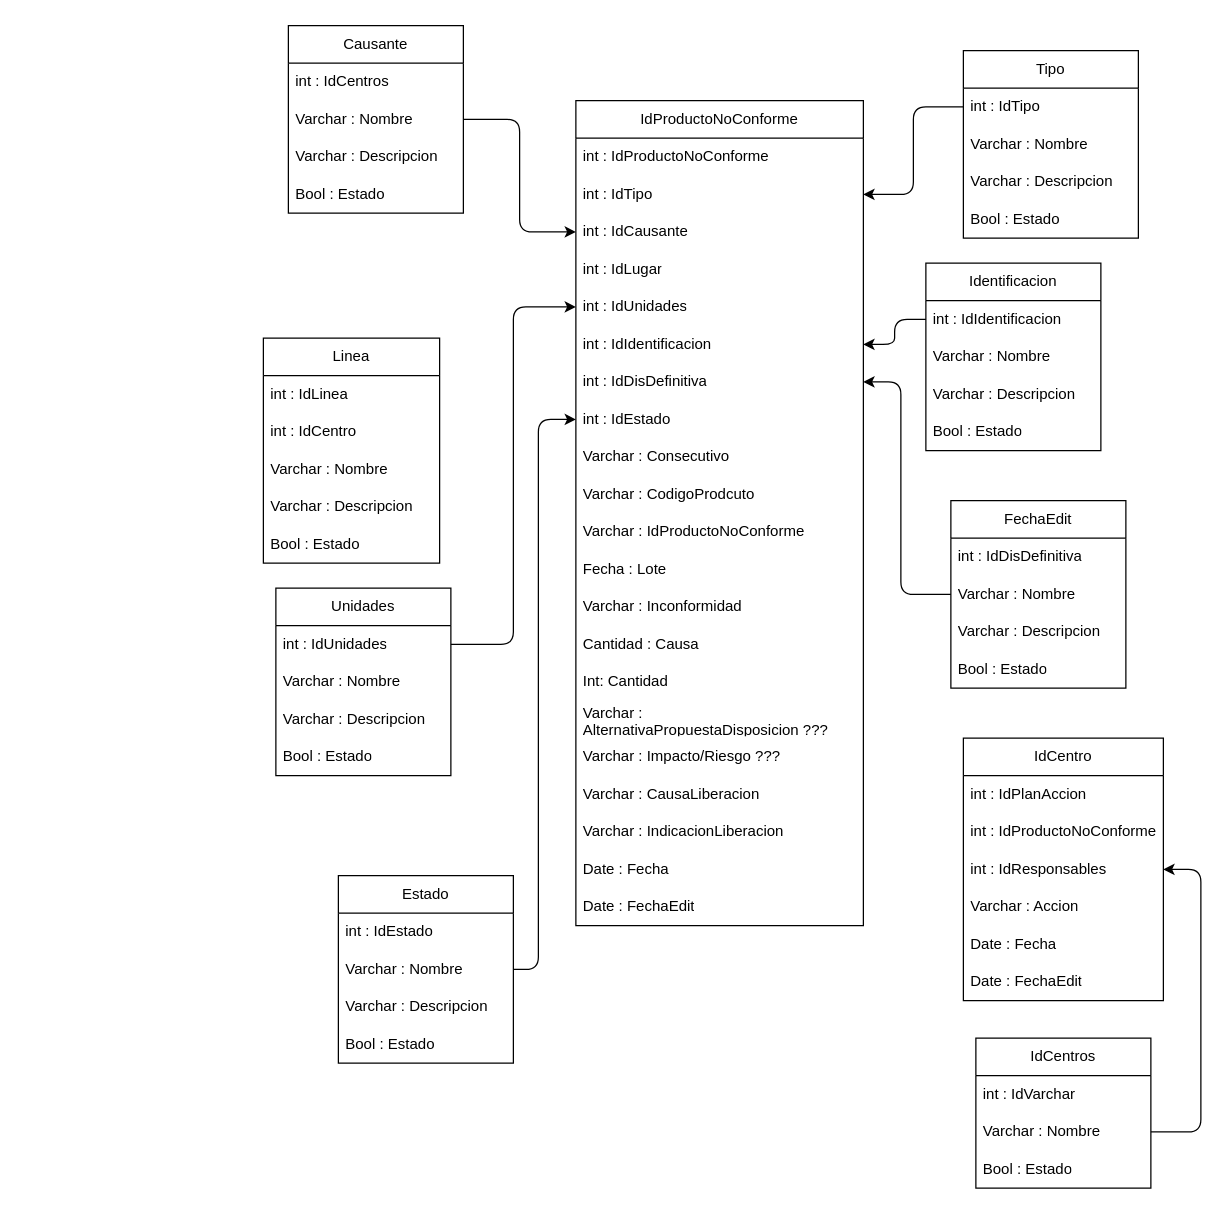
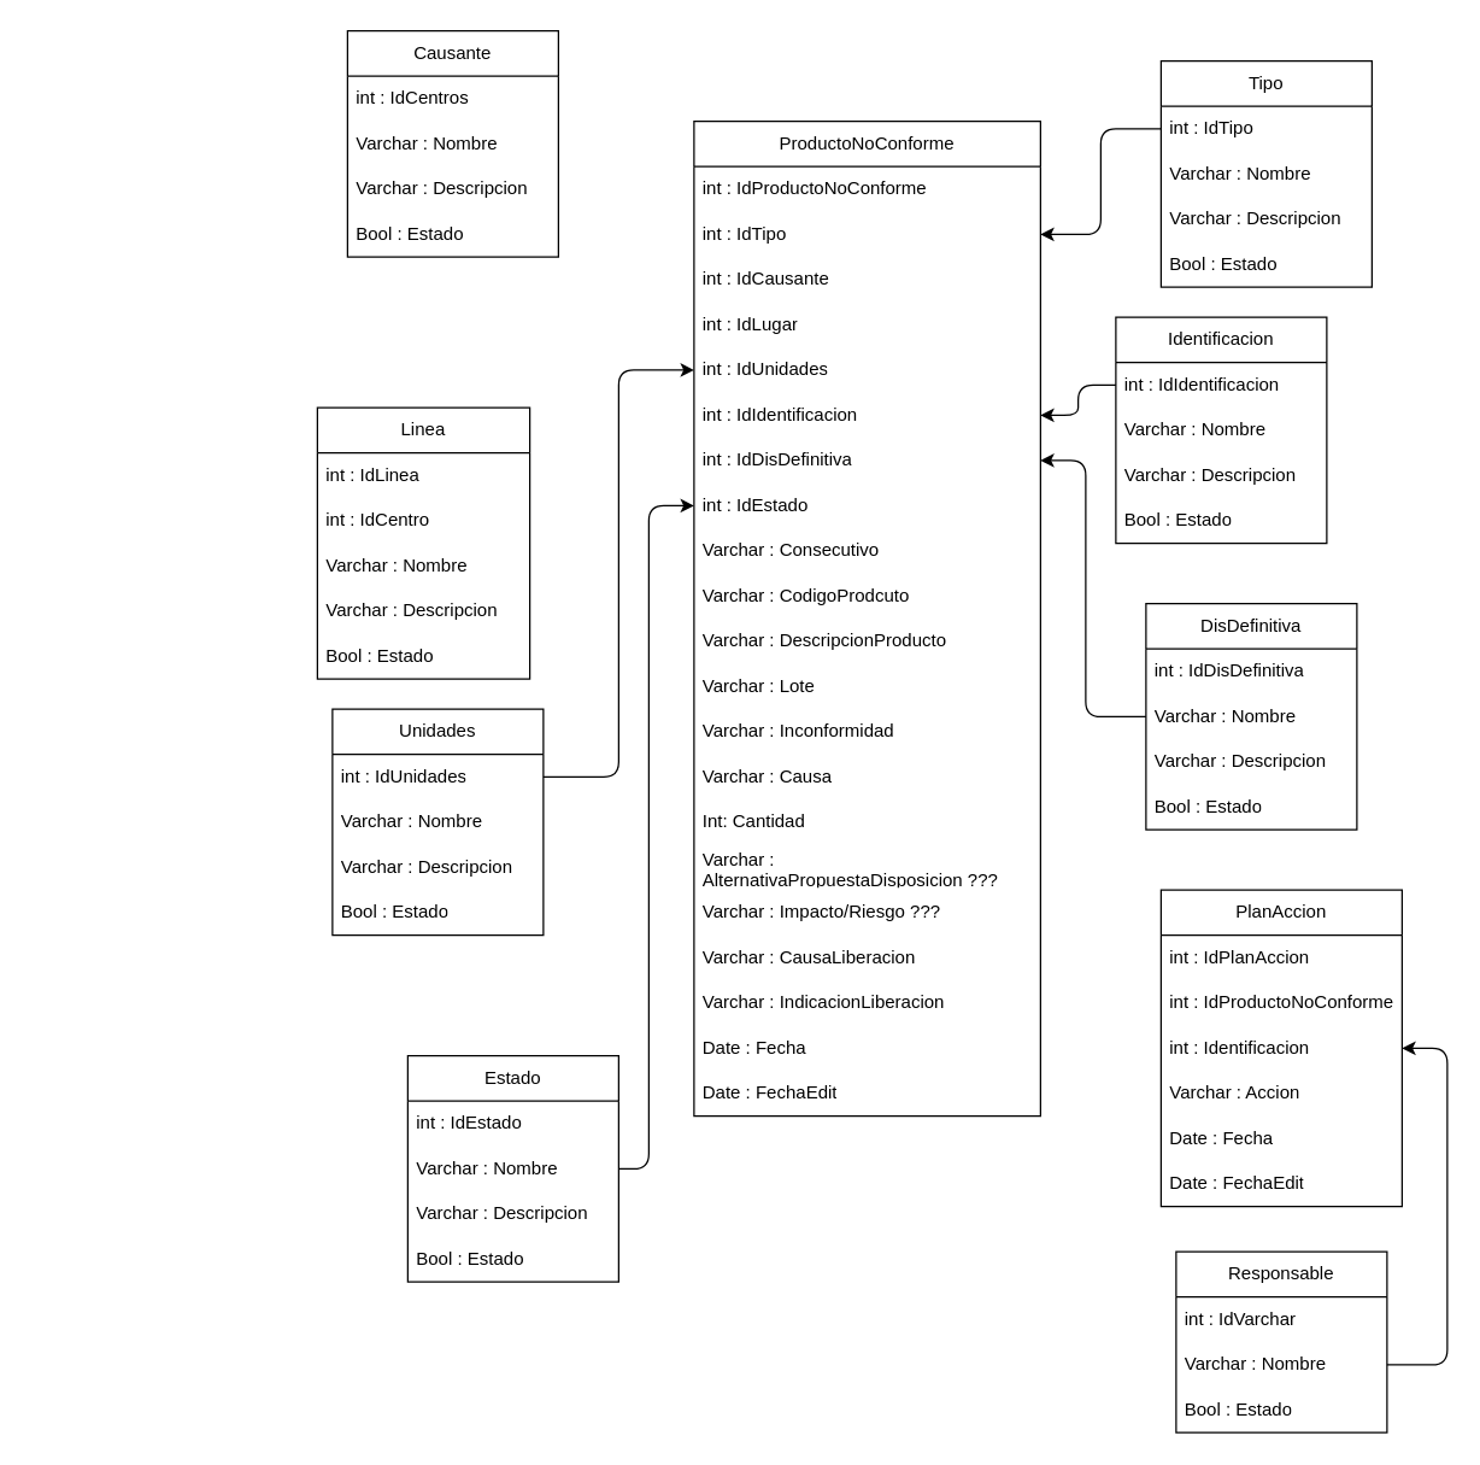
- <mxCell id="3" value="IdProductoNoConforme" style="swimlane;fontStyle=0;childLayout=stackLayout;horizontal=1;startSize=30;horizontalStack=0;resizeParent=1;resizeParentMax=0;resizeLast=0;collapsible=1;marginBottom=0;whiteSpace=wrap;html=1;" parent="1" vertex="1"><mxGeometry x="460" y="80" width="230" height="660" as="geometry"><mxRectangle x="30" y="80" width="70" height="30" as="alternateBounds" /></mxGeometry></mxCell>
+ <mxCell id="3" value="ProductoNoConforme" style="swimlane;fontStyle=0;childLayout=stackLayout;horizontal=1;startSize=30;horizontalStack=0;resizeParent=1;resizeParentMax=0;resizeLast=0;collapsible=1;marginBottom=0;whiteSpace=wrap;html=1;" parent="1" vertex="1"><mxGeometry x="460" y="80" width="230" height="660" as="geometry"><mxRectangle x="30" y="80" width="70" height="30" as="alternateBounds" /></mxGeometry></mxCell>
- <mxCell id="32" style="edgeStyle=orthogonalEdgeStyle;html=1;entryX=0;entryY=0.5;entryDx=0;entryDy=0;" parent="1" source="33" target="6" edge="1"><mxGeometry relative="1" as="geometry" /></mxCell>
- <mxCell id="72" value="&lt;div style=&quot;text-align: left;&quot;&gt;&lt;span style=&quot;background-color: initial;&quot;&gt;FechaEdit&lt;/span&gt;&lt;/div&gt;" style="swimlane;fontStyle=0;childLayout=stackLayout;horizontal=1;startSize=30;horizontalStack=0;resizeParent=1;resizeParentMax=0;resizeLast=0;collapsible=1;marginBottom=0;whiteSpace=wrap;html=1;" parent="1" vertex="1"><mxGeometry x="760" y="400" width="140" height="150" as="geometry"><mxRectangle x="30" y="80" width="70" height="30" as="alternateBounds" /></mxGeometry></mxCell>
+ <mxCell id="72" value="&lt;div style=&quot;text-align: left;&quot;&gt;&lt;span style=&quot;background-color: initial;&quot;&gt;DisDefinitiva&lt;/span&gt;&lt;/div&gt;" style="swimlane;fontStyle=0;childLayout=stackLayout;horizontal=1;startSize=30;horizontalStack=0;resizeParent=1;resizeParentMax=0;resizeLast=0;collapsible=1;marginBottom=0;whiteSpace=wrap;html=1;" parent="1" vertex="1"><mxGeometry x="760" y="400" width="140" height="150" as="geometry"><mxRectangle x="30" y="80" width="70" height="30" as="alternateBounds" /></mxGeometry></mxCell>
- <mxCell id="14" value="Varchar : IdProductoNoConforme" style="text;strokeColor=none;fillColor=none;align=left;verticalAlign=middle;spacingLeft=4;spacingRight=4;overflow=hidden;points=[[0,0.5],[1,0.5]];portConstraint=eastwest;rotatable=0;whiteSpace=wrap;html=1;" parent="3" vertex="1"><mxGeometry y="330" width="230" height="30" as="geometry" /></mxCell>
+ <mxCell id="14" value="Varchar : DescripcionProducto" style="text;strokeColor=none;fillColor=none;align=left;verticalAlign=middle;spacingLeft=4;spacingRight=4;overflow=hidden;points=[[0,0.5],[1,0.5]];portConstraint=eastwest;rotatable=0;whiteSpace=wrap;html=1;" parent="3" vertex="1"><mxGeometry y="330" width="230" height="30" as="geometry" /></mxCell>
- <mxCell id="15" value="Fecha : Lote" style="text;strokeColor=none;fillColor=none;align=left;verticalAlign=middle;spacingLeft=4;spacingRight=4;overflow=hidden;points=[[0,0.5],[1,0.5]];portConstraint=eastwest;rotatable=0;whiteSpace=wrap;html=1;" parent="3" vertex="1"><mxGeometry y="360" width="230" height="30" as="geometry" /></mxCell>
+ <mxCell id="15" value="Varchar : Lote" style="text;strokeColor=none;fillColor=none;align=left;verticalAlign=middle;spacingLeft=4;spacingRight=4;overflow=hidden;points=[[0,0.5],[1,0.5]];portConstraint=eastwest;rotatable=0;whiteSpace=wrap;html=1;" parent="3" vertex="1"><mxGeometry y="360" width="230" height="30" as="geometry" /></mxCell>
- <mxCell id="17" value="Cantidad&amp;nbsp;: Causa" style="text;strokeColor=none;fillColor=none;align=left;verticalAlign=middle;spacingLeft=4;spacingRight=4;overflow=hidden;points=[[0,0.5],[1,0.5]];portConstraint=eastwest;rotatable=0;whiteSpace=wrap;html=1;" parent="3" vertex="1"><mxGeometry y="420" width="230" height="30" as="geometry" /></mxCell>
+ <mxCell id="17" value="Varchar&amp;nbsp;: Causa" style="text;strokeColor=none;fillColor=none;align=left;verticalAlign=middle;spacingLeft=4;spacingRight=4;overflow=hidden;points=[[0,0.5],[1,0.5]];portConstraint=eastwest;rotatable=0;whiteSpace=wrap;html=1;" parent="3" vertex="1"><mxGeometry y="420" width="230" height="30" as="geometry" /></mxCell>
- <mxCell id="25" value="IdCentro" style="swimlane;fontStyle=0;childLayout=stackLayout;horizontal=1;startSize=30;horizontalStack=0;resizeParent=1;resizeParentMax=0;resizeLast=0;collapsible=1;marginBottom=0;whiteSpace=wrap;html=1;" parent="1" vertex="1"><mxGeometry x="770" y="590" width="160" height="210" as="geometry"><mxRectangle x="30" y="80" width="70" height="30" as="alternateBounds" /></mxGeometry></mxCell>
+ <mxCell id="25" value="PlanAccion" style="swimlane;fontStyle=0;childLayout=stackLayout;horizontal=1;startSize=30;horizontalStack=0;resizeParent=1;resizeParentMax=0;resizeLast=0;collapsible=1;marginBottom=0;whiteSpace=wrap;html=1;" parent="1" vertex="1"><mxGeometry x="770" y="590" width="160" height="210" as="geometry"><mxRectangle x="30" y="80" width="70" height="30" as="alternateBounds" /></mxGeometry></mxCell>
- <mxCell id="28" value="&lt;div style=&quot;text-align: center;&quot;&gt;&lt;span style=&quot;background-color: initial;&quot;&gt;int : IdResponsables&lt;/span&gt;&lt;/div&gt;" style="text;strokeColor=none;fillColor=none;align=left;verticalAlign=middle;spacingLeft=4;spacingRight=4;overflow=hidden;points=[[0,0.5],[1,0.5]];portConstraint=eastwest;rotatable=0;whiteSpace=wrap;html=1;" parent="25" vertex="1"><mxGeometry y="90" width="160" height="30" as="geometry" /></mxCell>
+ <mxCell id="28" value="&lt;div style=&quot;text-align: center;&quot;&gt;&lt;span style=&quot;background-color: initial;&quot;&gt;int : Identificacion&lt;/span&gt;&lt;/div&gt;" style="text;strokeColor=none;fillColor=none;align=left;verticalAlign=middle;spacingLeft=4;spacingRight=4;overflow=hidden;points=[[0,0.5],[1,0.5]];portConstraint=eastwest;rotatable=0;whiteSpace=wrap;html=1;" parent="25" vertex="1"><mxGeometry y="90" width="160" height="30" as="geometry" /></mxCell>
- <mxCell id="44" value="IdCentros" style="swimlane;fontStyle=0;childLayout=stackLayout;horizontal=1;startSize=30;horizontalStack=0;resizeParent=1;resizeParentMax=0;resizeLast=0;collapsible=1;marginBottom=0;whiteSpace=wrap;html=1;" parent="1" vertex="1"><mxGeometry x="780" y="830" width="140" height="120" as="geometry"><mxRectangle x="30" y="80" width="70" height="30" as="alternateBounds" /></mxGeometry></mxCell>
+ <mxCell id="44" value="Responsable" style="swimlane;fontStyle=0;childLayout=stackLayout;horizontal=1;startSize=30;horizontalStack=0;resizeParent=1;resizeParentMax=0;resizeLast=0;collapsible=1;marginBottom=0;whiteSpace=wrap;html=1;" parent="1" vertex="1"><mxGeometry x="780" y="830" width="140" height="120" as="geometry"><mxRectangle x="30" y="80" width="70" height="30" as="alternateBounds" /></mxGeometry></mxCell>
